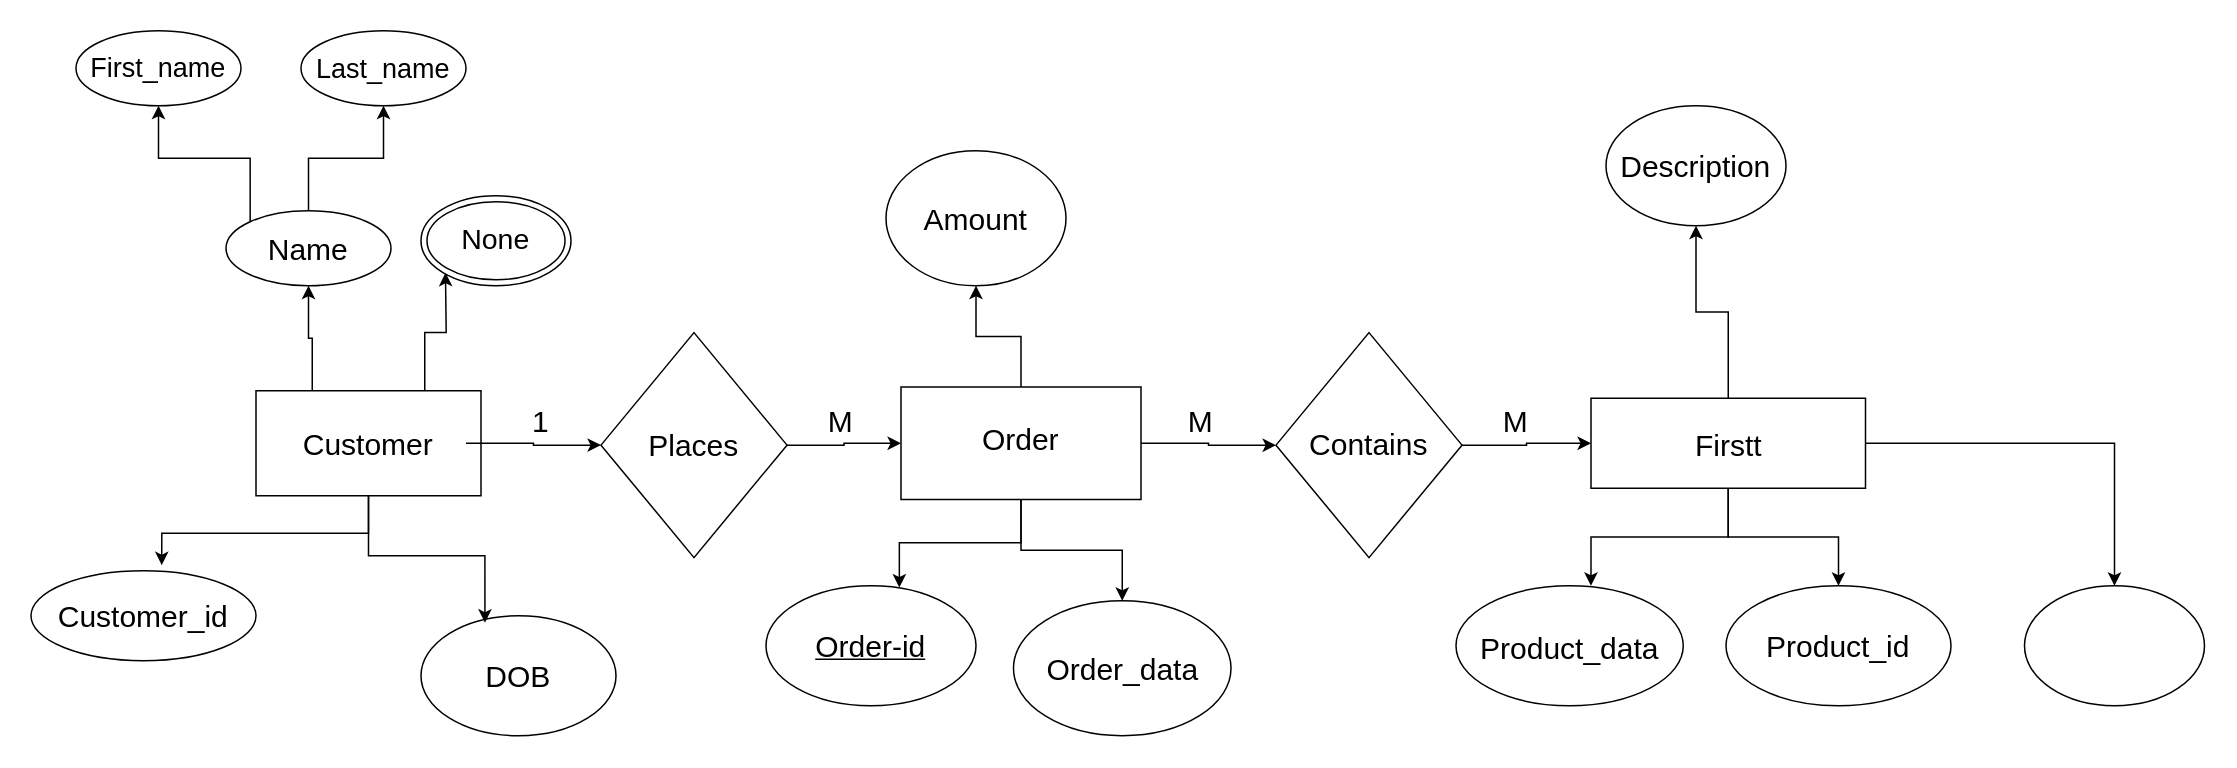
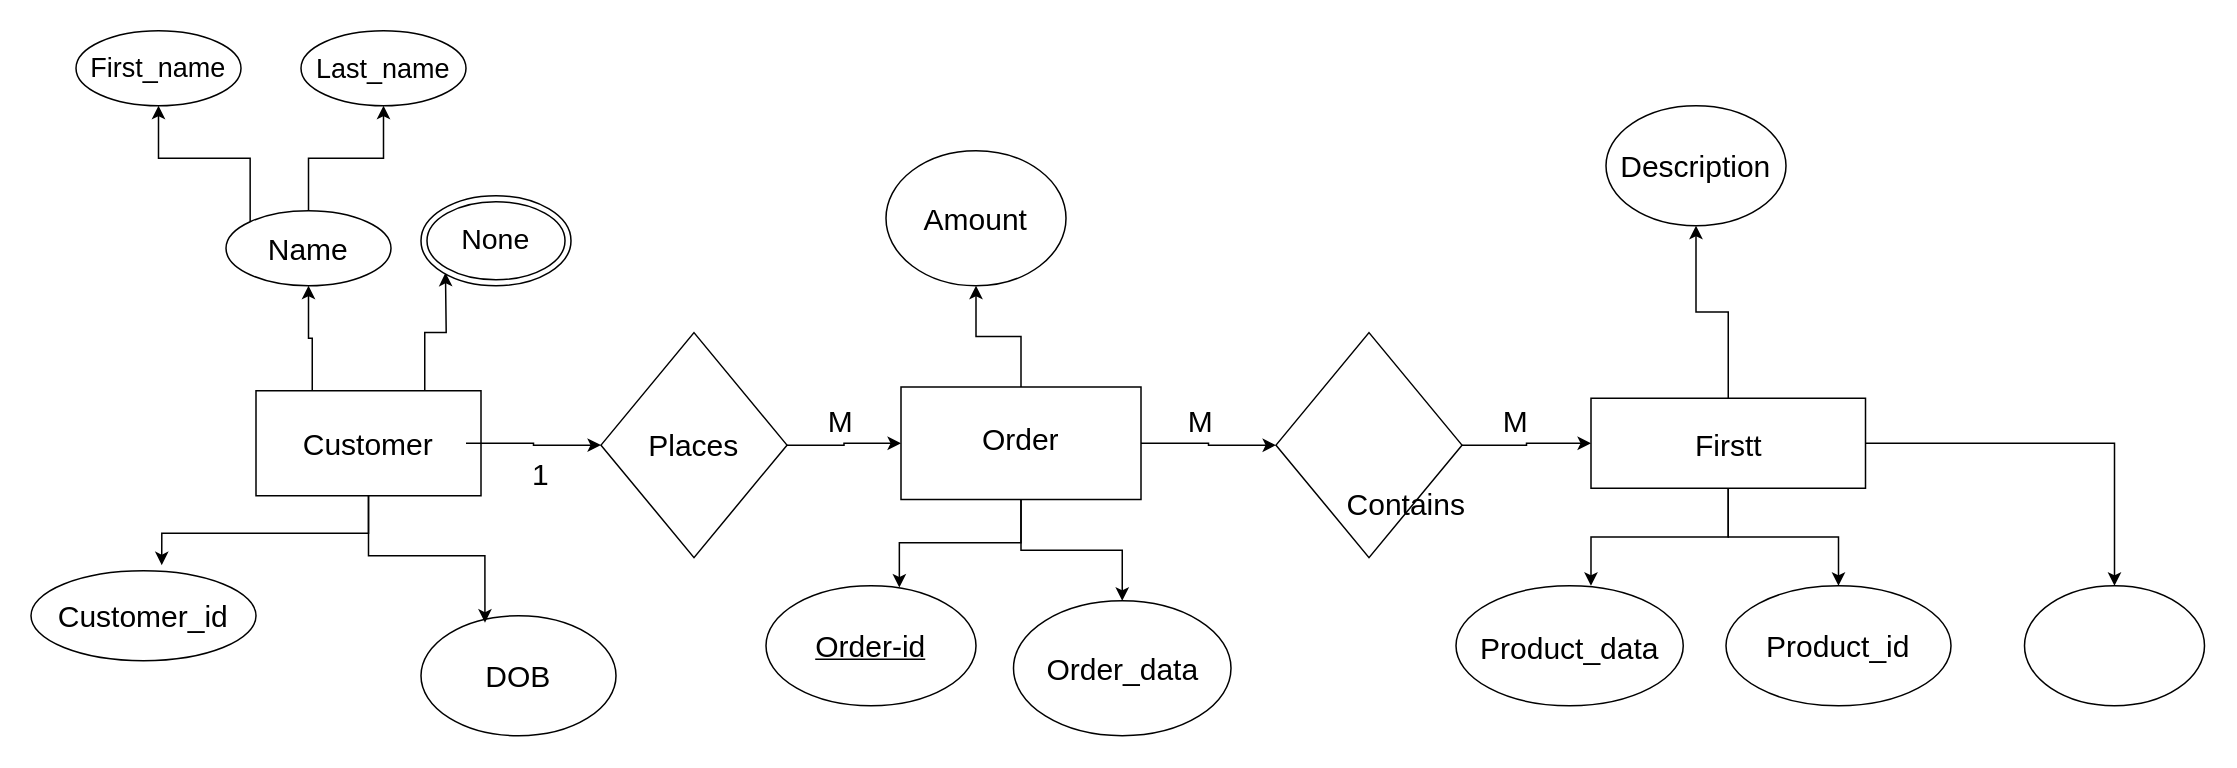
- <mxCell id="52" value="1" style="text;html=1;align=center;verticalAlign=middle;whiteSpace=wrap;rounded=0;fontSize=20;" vertex="1" parent="1"><mxGeometry x="330" y="265" width="60" height="30" as="geometry" /></mxCell>
+ <mxCell id="52" value="1" style="text;html=1;align=center;verticalAlign=middle;whiteSpace=wrap;rounded=0;fontSize=20;" vertex="1" parent="1"><mxGeometry x="330" y="300" width="60" height="30" as="geometry" /></mxCell>
- <mxCell id="21" value="&lt;font style=&quot;font-size: 20px;&quot;&gt;Contains&lt;/font&gt;" style="text;html=1;align=center;verticalAlign=middle;whiteSpace=wrap;rounded=0;" vertex="1" parent="1"><mxGeometry x="882" y="280" width="60" height="30" as="geometry" /></mxCell>
+ <mxCell id="21" value="&lt;font style=&quot;font-size: 20px;&quot;&gt;Contains&lt;/font&gt;" style="text;html=1;align=center;verticalAlign=middle;whiteSpace=wrap;rounded=0;" vertex="1" parent="1"><mxGeometry x="907" y="320" width="60" height="30" as="geometry" /></mxCell>
